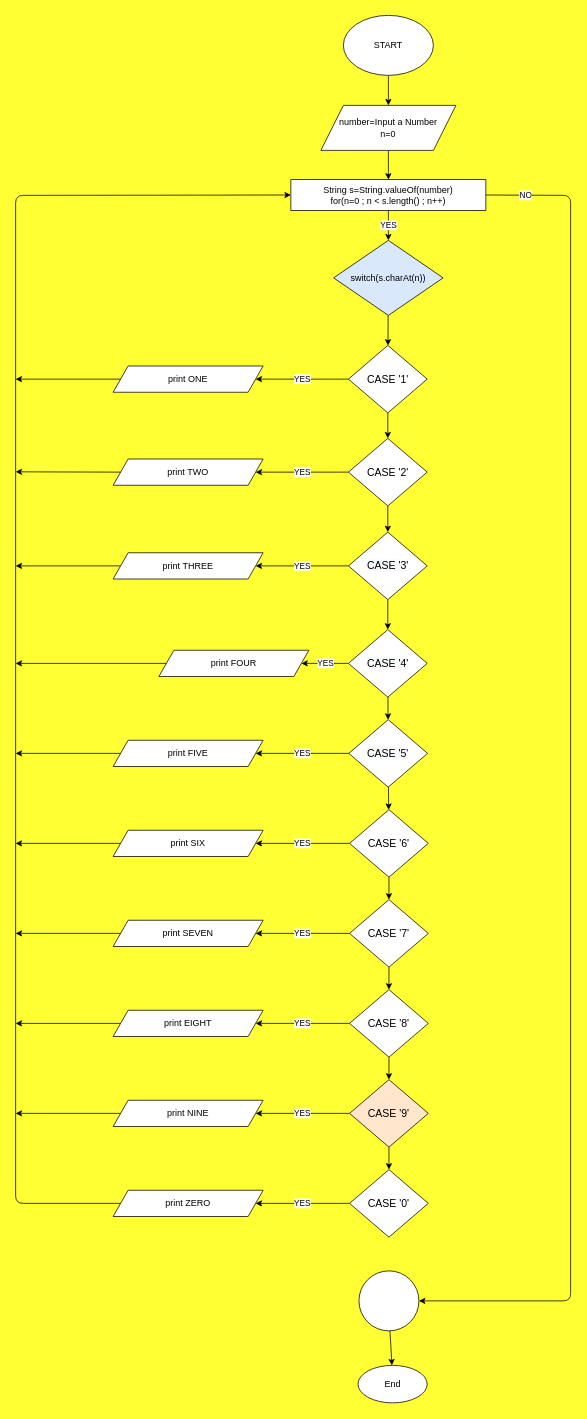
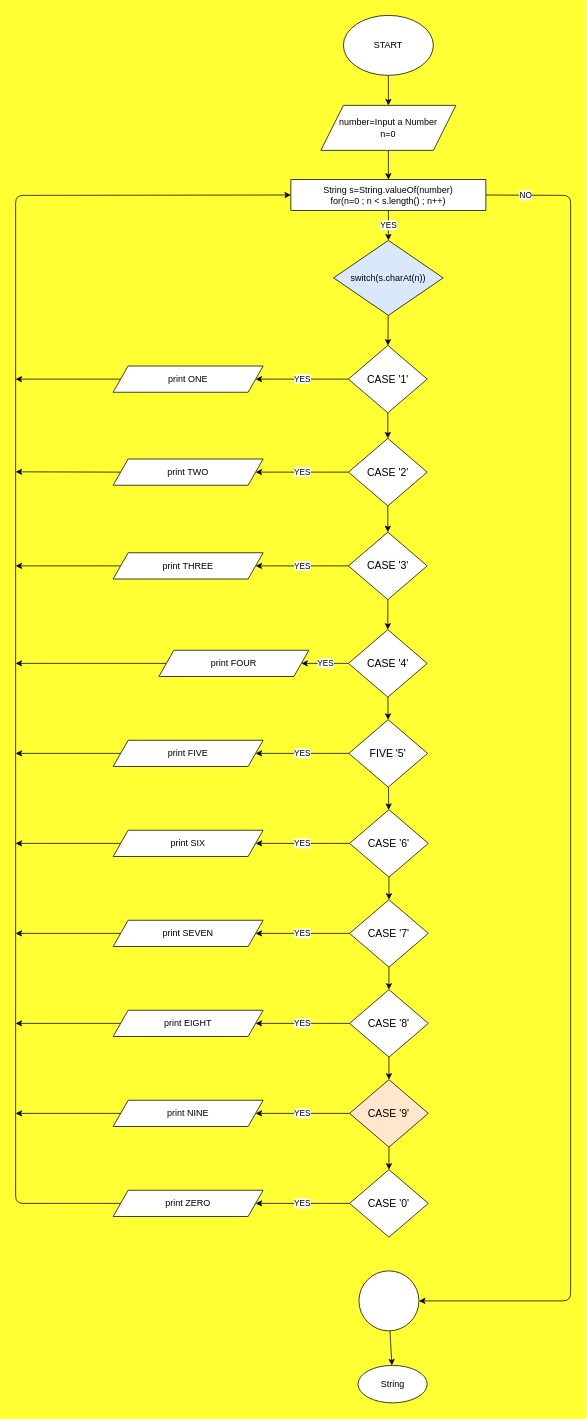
- <mxCell id="25" value="&lt;span style=&quot;color: rgb(0 , 0 , 0) ; font-family: &amp;#34;helvetica&amp;#34; ; font-size: 14px ; font-style: normal ; font-weight: 400 ; letter-spacing: normal ; text-align: center ; text-indent: 0px ; text-transform: none ; word-spacing: 0px ; background-color: rgb(248 , 249 , 250) ; display: inline ; float: none&quot;&gt;CASE '5'&lt;/span&gt;" style="rhombus;whiteSpace=wrap;html=1;fontSize=14;" vertex="1" parent="1"><mxGeometry x="464.25" y="959" width="105" height="90" as="geometry" /></mxCell>
+ <mxCell id="25" value="&lt;span style=&quot;color: rgb(0 , 0 , 0) ; font-family: &amp;#34;helvetica&amp;#34; ; font-size: 14px ; font-style: normal ; font-weight: 400 ; letter-spacing: normal ; text-align: center ; text-indent: 0px ; text-transform: none ; word-spacing: 0px ; background-color: rgb(248 , 249 , 250) ; display: inline ; float: none&quot;&gt;FIVE '5'&lt;/span&gt;" style="rhombus;whiteSpace=wrap;html=1;fontSize=14;" vertex="1" parent="1"><mxGeometry x="464.25" y="959" width="105" height="90" as="geometry" /></mxCell>
- <mxCell id="62" value="End&lt;br&gt;" style="ellipse;whiteSpace=wrap;html=1;labelBackgroundColor=#FFFFFF;fontColor=#000000;" vertex="1" parent="1"><mxGeometry x="476.5" y="1820" width="92.25" height="50" as="geometry" /></mxCell>
+ <mxCell id="62" value="String&lt;br&gt;" style="ellipse;whiteSpace=wrap;html=1;labelBackgroundColor=#FFFFFF;fontColor=#000000;" vertex="1" parent="1"><mxGeometry x="476.5" y="1820" width="92.25" height="50" as="geometry" /></mxCell>
